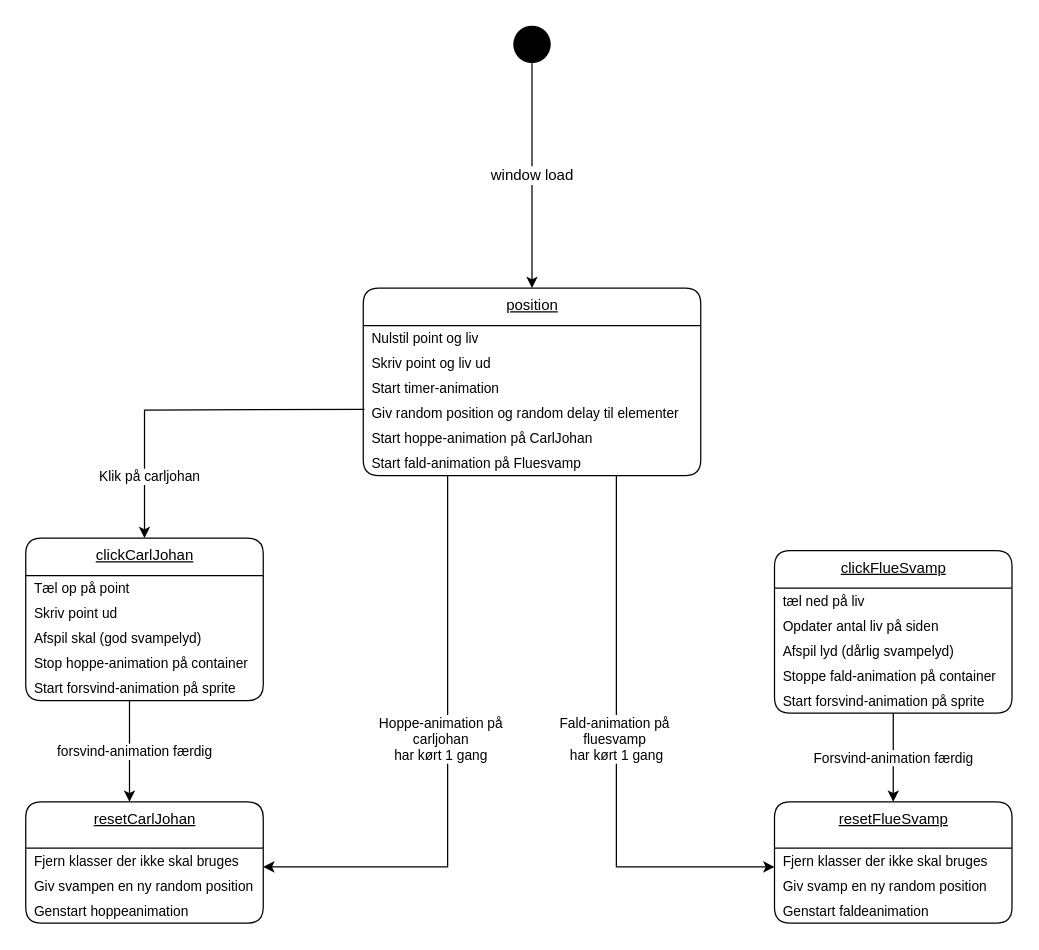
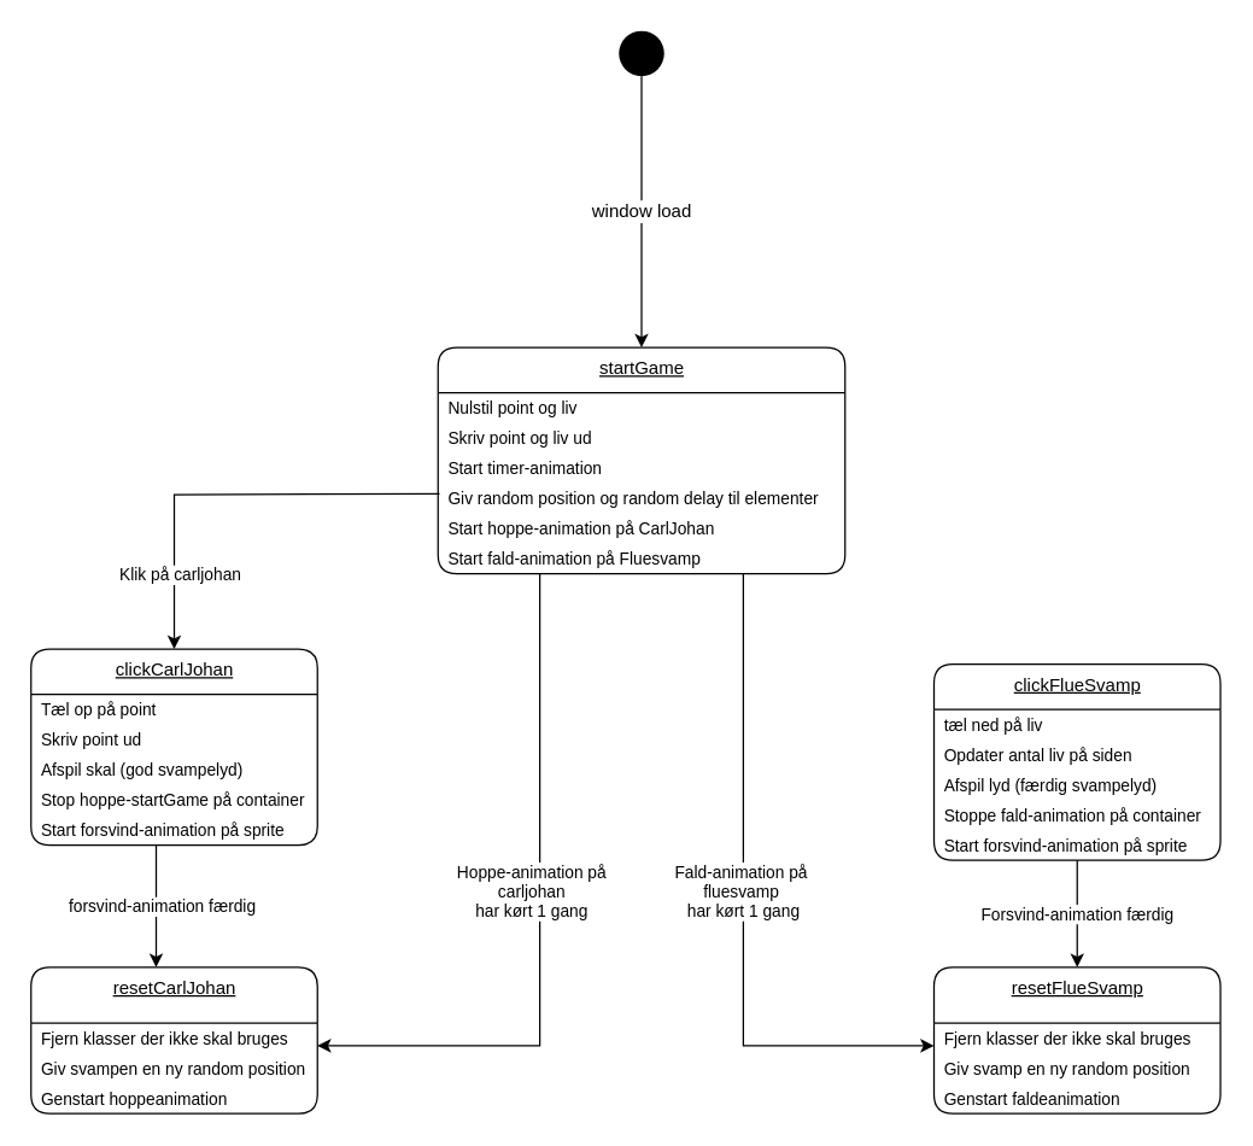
- <mxCell id="4" value="position" style="swimlane;fontStyle=4;align=center;verticalAlign=top;childLayout=stackLayout;horizontal=1;startSize=30;horizontalStack=0;resizeParent=1;resizeParentMax=0;resizeLast=0;collapsible=0;marginBottom=0;html=1;rounded=1;absoluteArcSize=1;arcSize=25;" parent="1" vertex="1"><mxGeometry x="290" y="230" width="270" height="150" as="geometry" /></mxCell>
+ <mxCell id="4" value="startGame" style="swimlane;fontStyle=4;align=center;verticalAlign=top;childLayout=stackLayout;horizontal=1;startSize=30;horizontalStack=0;resizeParent=1;resizeParentMax=0;resizeLast=0;collapsible=0;marginBottom=0;html=1;rounded=1;absoluteArcSize=1;arcSize=25;" parent="1" vertex="1"><mxGeometry x="290" y="230" width="270" height="150" as="geometry" /></mxCell>
- <mxCell id="28" value="Afspil lyd (dårlig svampelyd)" style="fillColor=none;strokeColor=none;align=left;verticalAlign=middle;spacingLeft=5;fontSize=11;" parent="25" vertex="1"><mxGeometry y="70" width="190" height="20" as="geometry" /></mxCell>
+ <mxCell id="28" value="Afspil lyd (færdig svampelyd)" style="fillColor=none;strokeColor=none;align=left;verticalAlign=middle;spacingLeft=5;fontSize=11;" parent="25" vertex="1"><mxGeometry y="70" width="190" height="20" as="geometry" /></mxCell>
- <mxCell id="15" value="Stop hoppe-animation på container" style="fillColor=none;strokeColor=none;align=left;verticalAlign=middle;spacingLeft=5;fontSize=11;" parent="11" vertex="1"><mxGeometry y="90" width="190" height="20" as="geometry" /></mxCell>
+ <mxCell id="15" value="Stop hoppe-startGame på container" style="fillColor=none;strokeColor=none;align=left;verticalAlign=middle;spacingLeft=5;fontSize=11;" parent="11" vertex="1"><mxGeometry y="90" width="190" height="20" as="geometry" /></mxCell>
